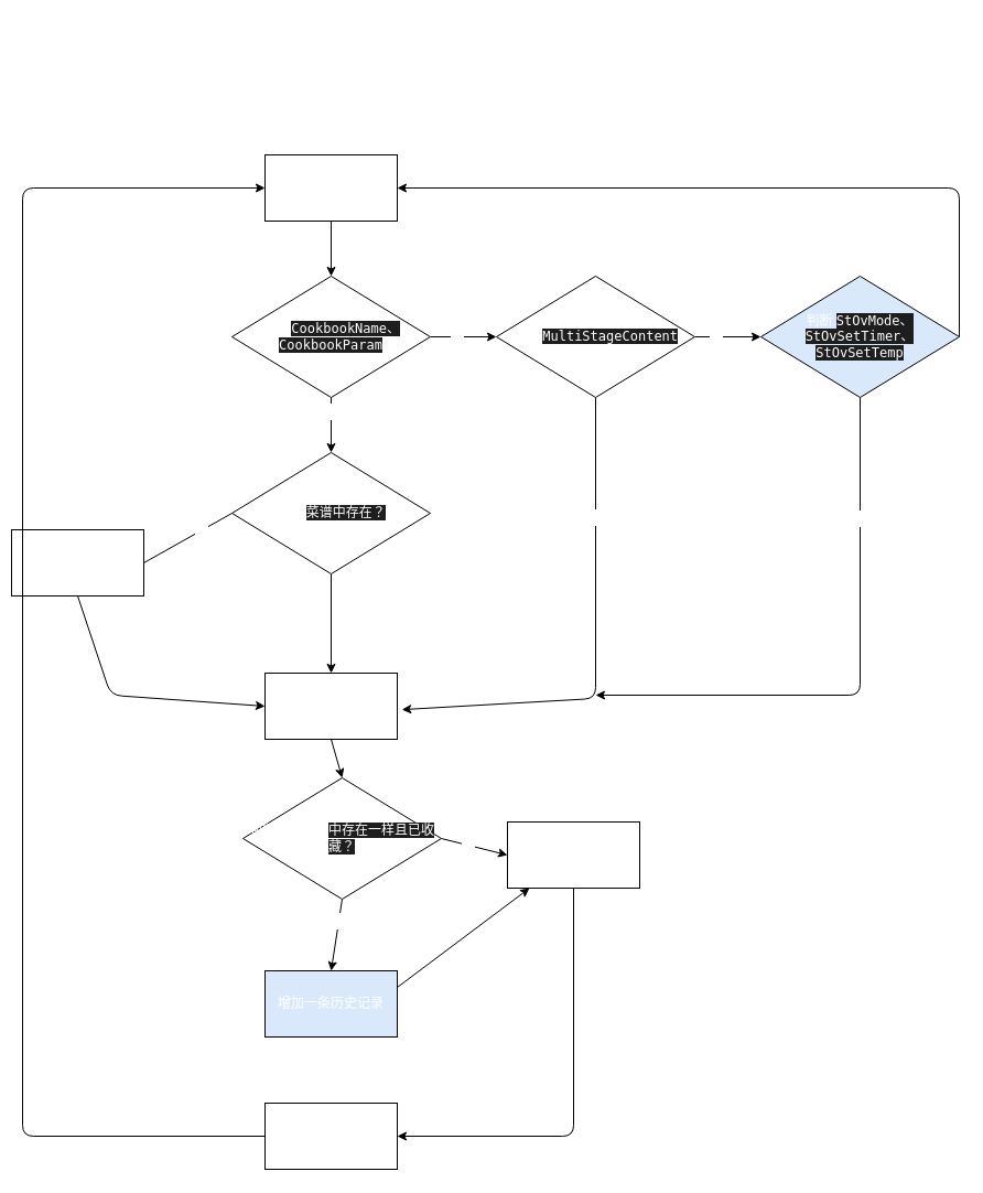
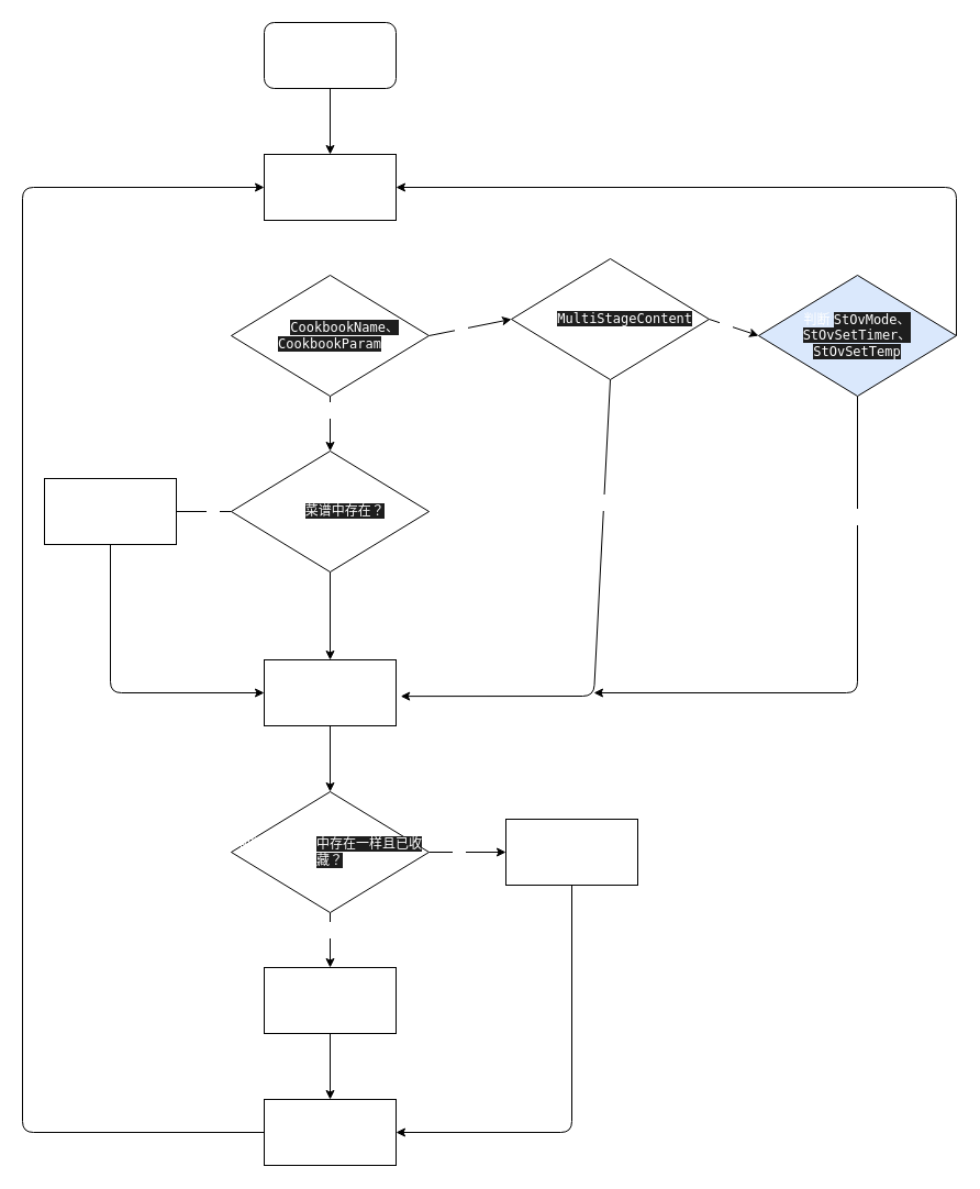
+ <mxCell id="3" value="初始化" style="rounded=1;whiteSpace=wrap;html=1;fontColor=#FFFFFF;fontSize=12;" parent="1" vertex="1"><mxGeometry x="240" y="20" width="120" height="60" as="geometry" /></mxCell>
+ <mxCell id="2" style="edgeStyle=none;html=1;exitX=0.5;exitY=1;exitDx=0;exitDy=0;entryX=0.5;entryY=0;entryDx=0;entryDy=0;fontSize=12;fontColor=#FFFFFF;" parent="1" source="3" target="37" edge="1"><mxGeometry relative="1" as="geometry" /></mxCell>
- <mxCell id="36" style="edgeStyle=none;html=1;exitX=0.5;exitY=1;exitDx=0;exitDy=0;entryX=0.5;entryY=0;entryDx=0;entryDy=0;fontSize=12;fontColor=#FFFFFF;" parent="1" source="37" target="8" edge="1"><mxGeometry relative="1" as="geometry" /></mxCell>
- <mxCell id="13" value="判断&amp;nbsp;&lt;span style=&quot;background-color: rgb(30, 30, 30); font-family: &amp;quot;droid sans mono&amp;quot;, monospace, monospace, &amp;quot;droid sans fallback&amp;quot;; font-size: 12px;&quot;&gt;MultiStageContent&lt;/span&gt;" style="rhombus;whiteSpace=wrap;html=1;fontColor=#FFFFFF;fontSize=12;" parent="1" vertex="1"><mxGeometry x="450" y="250" width="180" height="110" as="geometry" /></mxCell>
+ <mxCell id="13" value="判断&amp;nbsp;&lt;span style=&quot;background-color: rgb(30, 30, 30); font-family: &amp;quot;droid sans mono&amp;quot;, monospace, monospace, &amp;quot;droid sans fallback&amp;quot;; font-size: 12px;&quot;&gt;MultiStageContent&lt;/span&gt;" style="rhombus;whiteSpace=wrap;html=1;fontColor=#FFFFFF;fontSize=12;" parent="1" vertex="1"><mxGeometry x="465" y="235" width="180" height="110" as="geometry" /></mxCell>
- <mxCell id="25" value="从菜谱中查询获取数据" style="rounded=0;whiteSpace=wrap;html=1;fontColor=#FFFFFF;fontSize=12;" parent="1" vertex="1"><mxGeometry x="10" y="480" width="120" height="60" as="geometry" /></mxCell>
+ <mxCell id="25" value="从菜谱中查询获取数据" style="rounded=0;whiteSpace=wrap;html=1;fontColor=#FFFFFF;fontSize=12;" parent="1" vertex="1"><mxGeometry x="40" y="435" width="120" height="60" as="geometry" /></mxCell>
- <mxCell id="23" value="生成一条待插入历史数据" style="rounded=0;whiteSpace=wrap;html=1;fontColor=#FFFFFF;fontSize=12;" parent="1" vertex="1"><mxGeometry x="240" y="610" width="120" height="60" as="geometry" /></mxCell>
+ <mxCell id="23" value="生成一条待插入历史数据" style="rounded=0;whiteSpace=wrap;html=1;fontColor=#FFFFFF;fontSize=12;" parent="1" vertex="1"><mxGeometry x="240" y="600" width="120" height="60" as="geometry" /></mxCell>
- <mxCell id="30" value="判断历史记录&lt;font face=&quot;droid sans mono, monospace, monospace, droid sans fallback&quot; style=&quot;font-size: 12px&quot;&gt;&lt;span style=&quot;font-size: 12px ; background-color: rgb(30 , 30 , 30)&quot;&gt;中存在一样且已收藏？&lt;/span&gt;&lt;/font&gt;" style="rhombus;whiteSpace=wrap;html=1;fontColor=#FFFFFF;fontSize=12;" parent="1" vertex="1"><mxGeometry x="220" y="705" width="180" height="110" as="geometry" /></mxCell>
+ <mxCell id="30" value="判断历史记录&lt;font face=&quot;droid sans mono, monospace, monospace, droid sans fallback&quot; style=&quot;font-size: 12px&quot;&gt;&lt;span style=&quot;font-size: 12px ; background-color: rgb(30 , 30 , 30)&quot;&gt;中存在一样且已收藏？&lt;/span&gt;&lt;/font&gt;" style="rhombus;whiteSpace=wrap;html=1;fontColor=#FFFFFF;fontSize=12;" parent="1" vertex="1"><mxGeometry x="210" y="720" width="180" height="110" as="geometry" /></mxCell>
- <mxCell id="33" style="edgeStyle=none;html=1;exitX=0.5;exitY=1;exitDx=0;exitDy=0;fontSize=12;fontColor=#FFFFFF;" parent="1" source="34" target="32" edge="1"><mxGeometry relative="1" as="geometry" /></mxCell>
+ <mxCell id="33" style="edgeStyle=none;html=1;exitX=0.5;exitY=1;exitDx=0;exitDy=0;entryX=0.5;entryY=0;entryDx=0;entryDy=0;fontSize=12;fontColor=#FFFFFF;" parent="1" source="34" target="35" edge="1"><mxGeometry relative="1" as="geometry" /></mxCell>
- <mxCell id="34" value="增加一条历史记录" style="rounded=0;whiteSpace=wrap;html=1;fontSize=12;fontColor=#FFFFFF;fillColor=#dae8fc;" parent="1" vertex="1"><mxGeometry x="240" y="880" width="120" height="60" as="geometry" /></mxCell>
+ <mxCell id="34" value="增加一条历史记录" style="rounded=0;whiteSpace=wrap;html=1;fontSize=12;fontColor=#FFFFFF;" parent="1" vertex="1"><mxGeometry x="240" y="880" width="120" height="60" as="geometry" /></mxCell>
